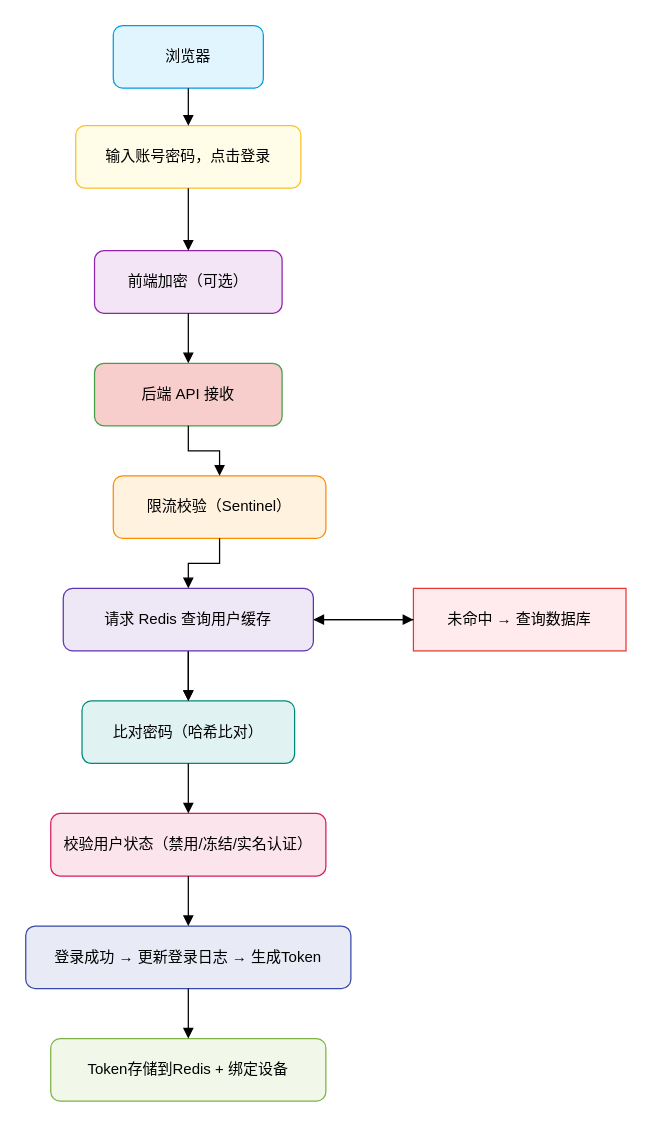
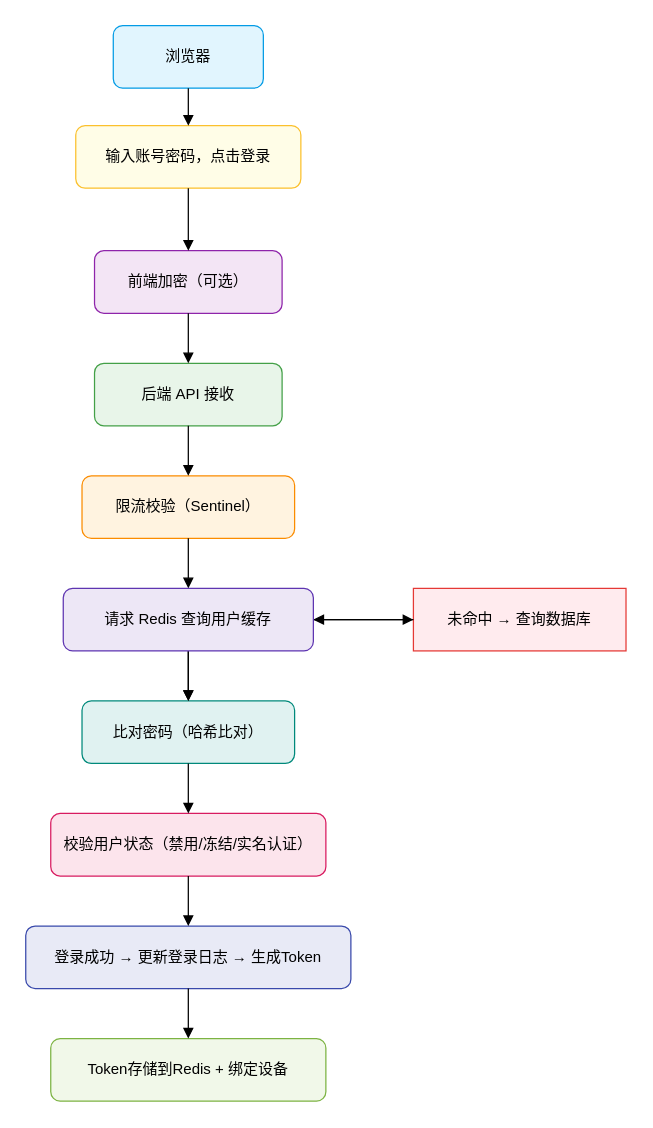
- <mxCell id="5" value="后端 API 接收" style="rounded=1;whiteSpace=wrap;html=1;fillColor=#f8cecc;strokeColor=#43a047;" vertex="1" parent="1"><mxGeometry x="75" y="290" width="150" height="50" as="geometry" /></mxCell>
+ <mxCell id="5" value="后端 API 接收" style="rounded=1;whiteSpace=wrap;html=1;fillColor=#e8f5e9;strokeColor=#43a047;" vertex="1" parent="1"><mxGeometry x="75" y="290" width="150" height="50" as="geometry" /></mxCell>
- <mxCell id="6" value="限流校验（Sentinel）" style="rounded=1;whiteSpace=wrap;html=1;fillColor=#fff3e0;strokeColor=#fb8c00;" vertex="1" parent="1"><mxGeometry x="90" y="380" width="170" height="50" as="geometry" /></mxCell>
+ <mxCell id="6" value="限流校验（Sentinel）" style="rounded=1;whiteSpace=wrap;html=1;fillColor=#fff3e0;strokeColor=#fb8c00;" vertex="1" parent="1"><mxGeometry x="65" y="380" width="170" height="50" as="geometry" /></mxCell>
